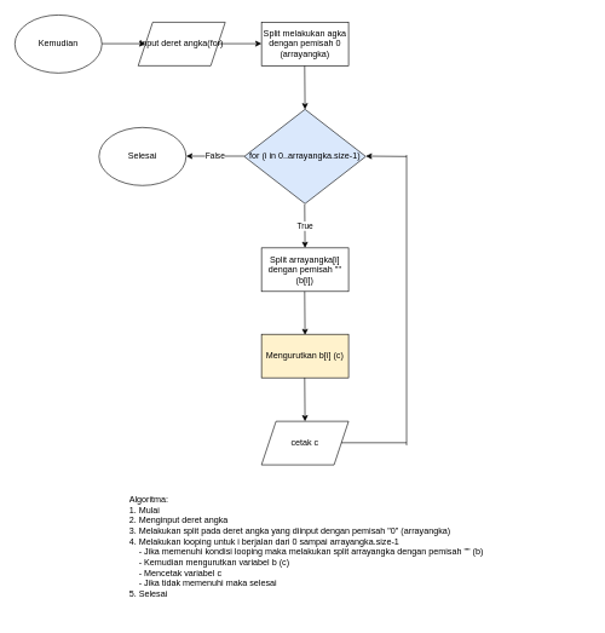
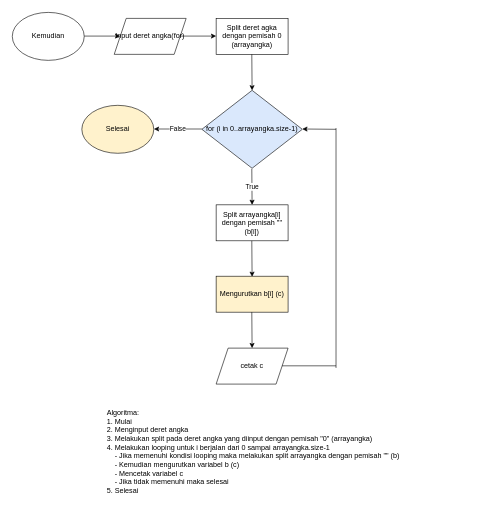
- <mxCell id="4" value="Split melakukan agka dengan pemisah 0&lt;br&gt;(arrayangka)" style="rounded=0;whiteSpace=wrap;html=1;" vertex="1" parent="1"><mxGeometry x="360" y="30" width="120" height="60" as="geometry" /></mxCell>
+ <mxCell id="4" value="Split deret agka dengan pemisah 0&lt;br&gt;(arrayangka)" style="rounded=0;whiteSpace=wrap;html=1;" vertex="1" parent="1"><mxGeometry x="360" y="30" width="120" height="60" as="geometry" /></mxCell>
- <mxCell id="19" value="Selesai" style="ellipse;whiteSpace=wrap;html=1;" vertex="1" parent="1"><mxGeometry x="136" y="175" width="120" height="80" as="geometry" /></mxCell>
+ <mxCell id="19" value="Selesai" style="ellipse;whiteSpace=wrap;html=1;fillColor=#fff2cc;" vertex="1" parent="1"><mxGeometry x="136" y="175" width="120" height="80" as="geometry" /></mxCell>
